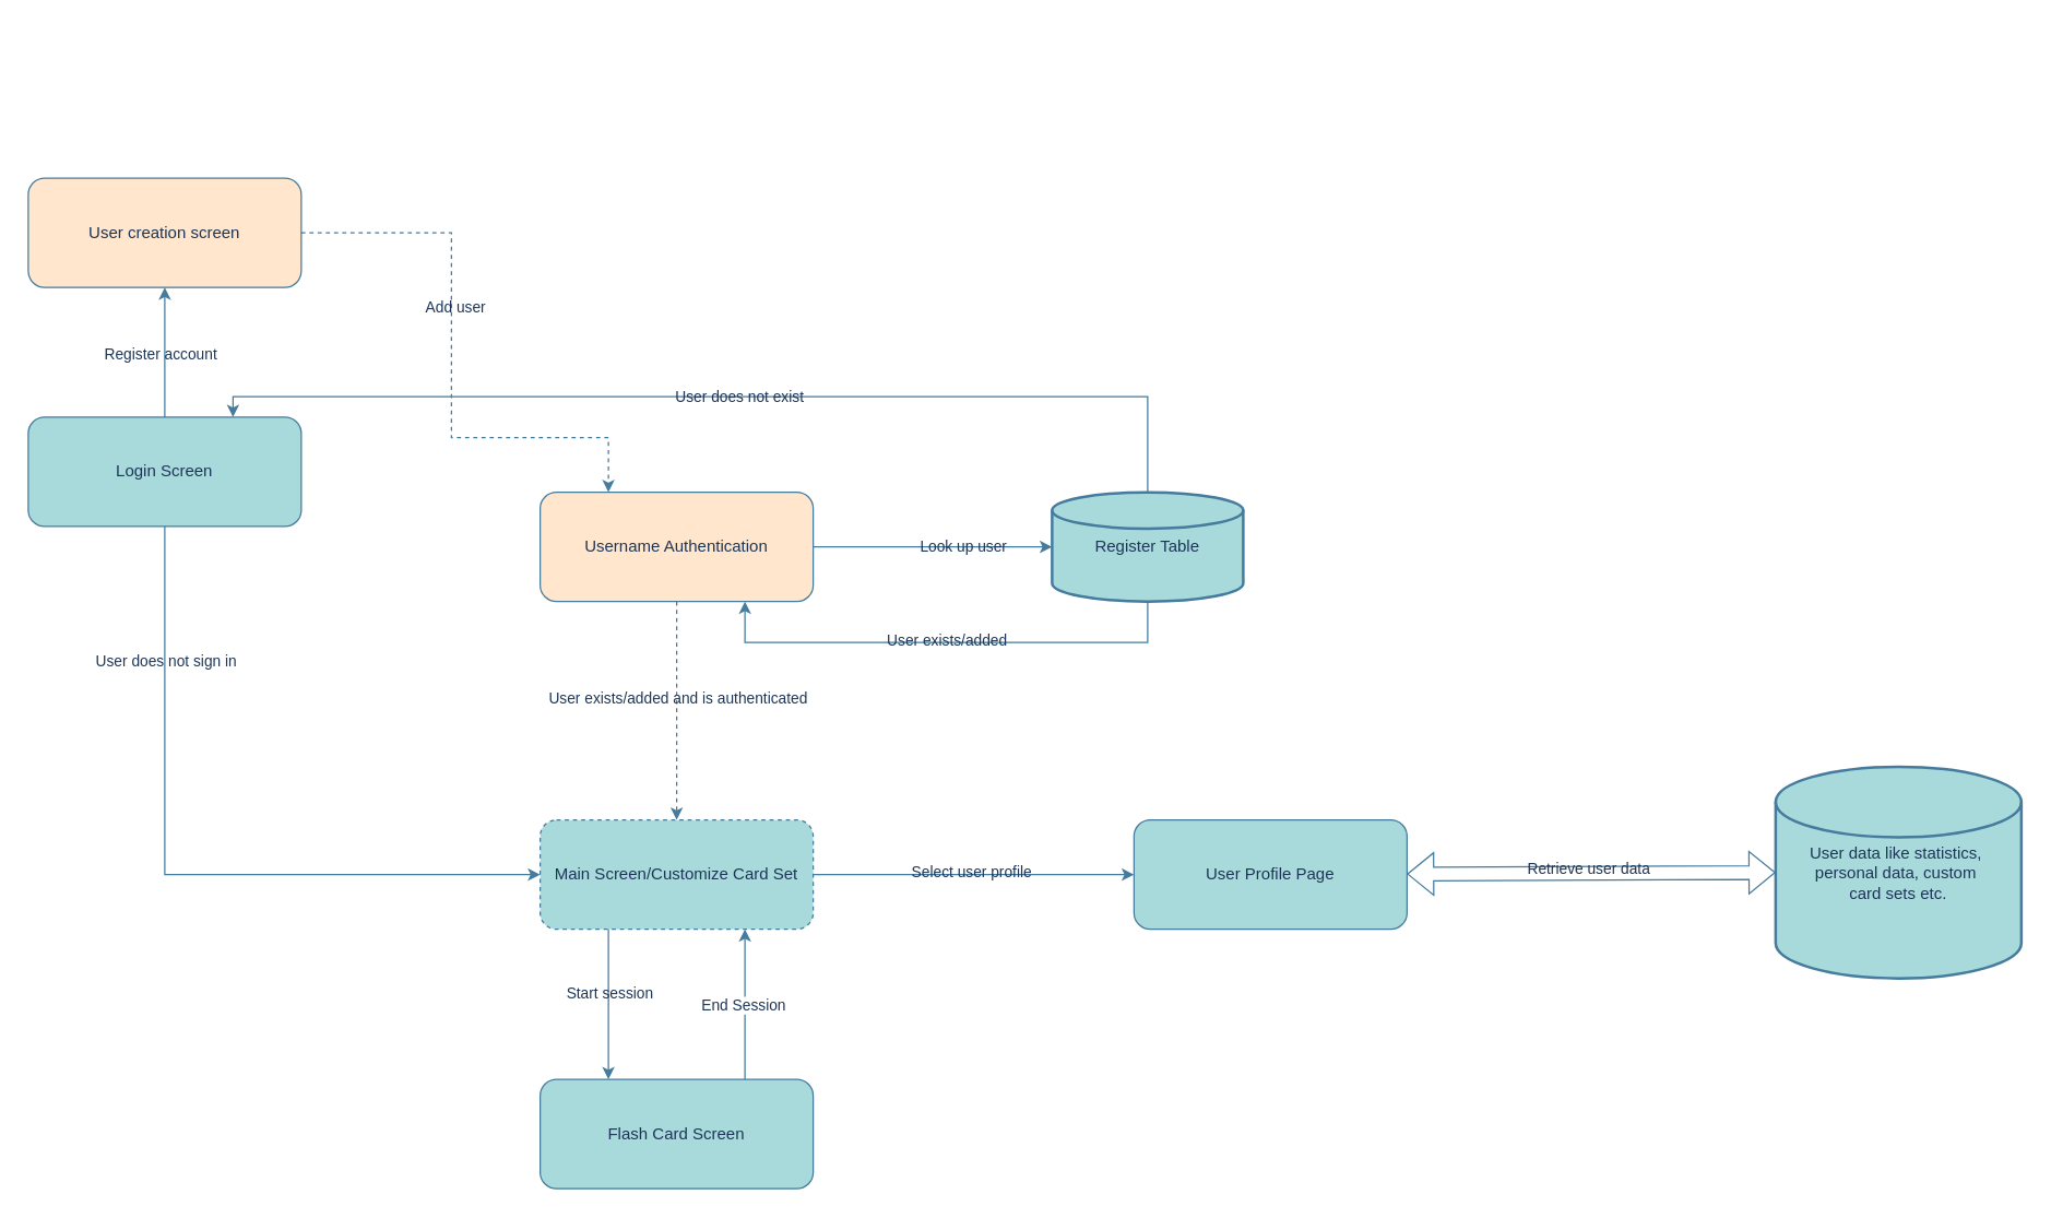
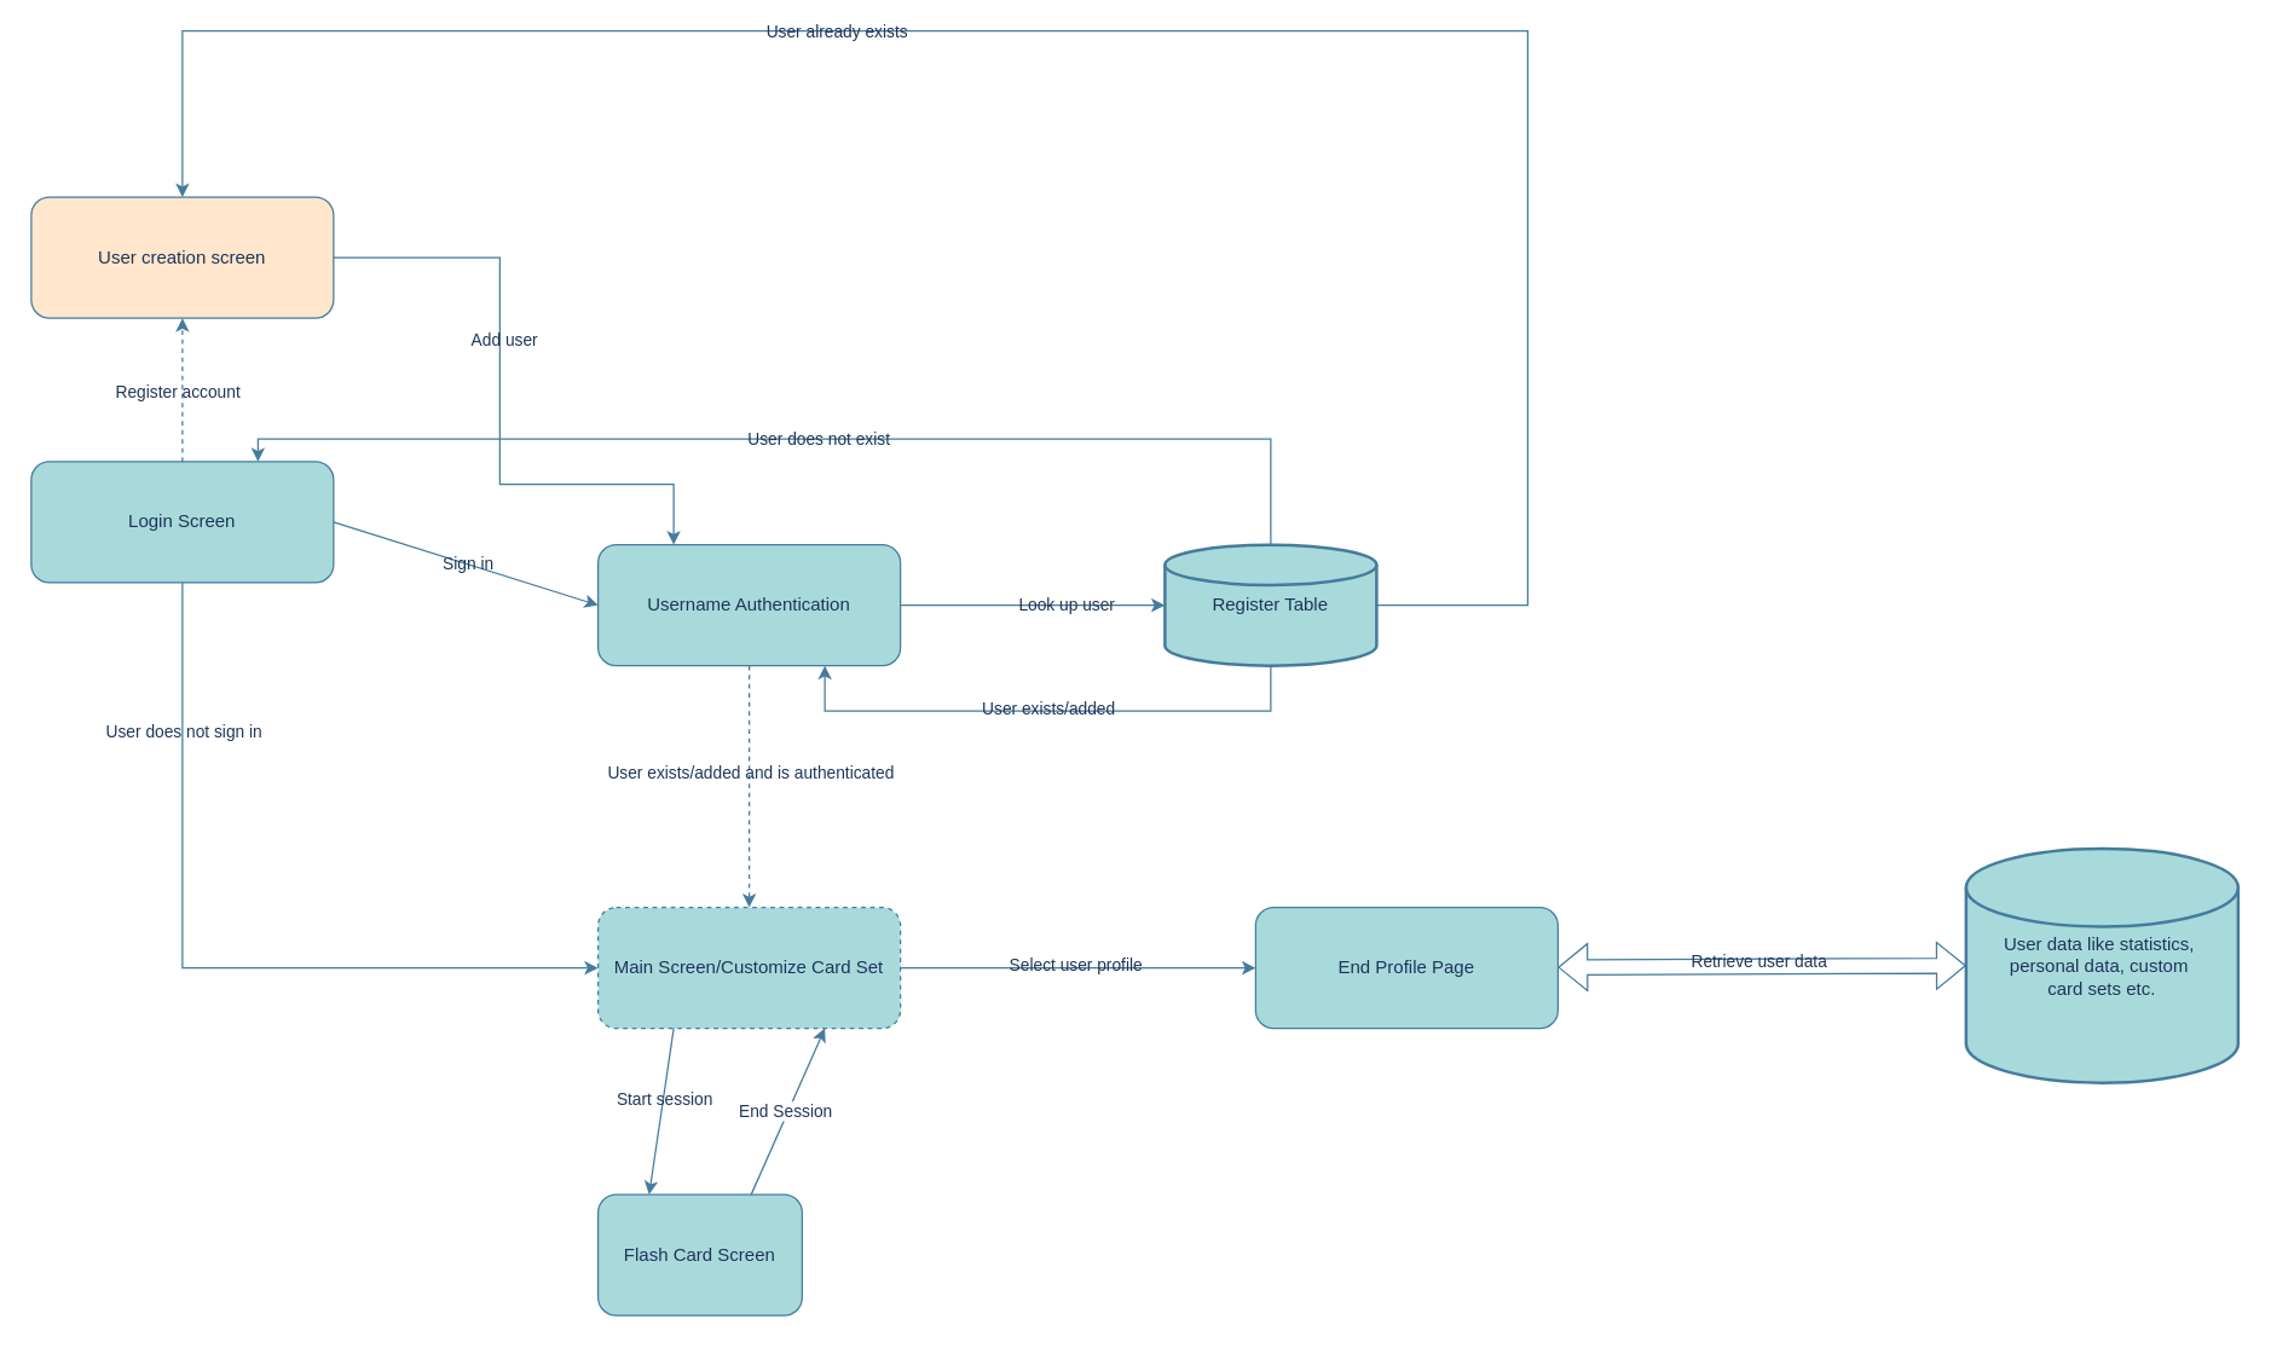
+ <mxCell id="19" value="" style="endArrow=classic;html=1;rounded=0;exitX=1;exitY=0.5;exitDx=0;exitDy=0;exitPerimeter=0;entryX=0.5;entryY=0;entryDx=0;entryDy=0;labelBackgroundColor=none;strokeColor=#457B9D;fontColor=default;" edge="1" parent="1" source="4" target="14"><mxGeometry width="50" height="50" relative="1" as="geometry"><mxPoint x="530" y="360" as="sourcePoint" /><mxPoint x="580" y="310" as="targetPoint" /><Array as="points"><mxPoint x="1010" y="400" /><mxPoint x="1010" y="20" /><mxPoint x="120" y="20" /></Array></mxGeometry></mxCell>
+ <mxCell id="20" value="User already exists" style="edgeLabel;html=1;align=center;verticalAlign=middle;resizable=0;points=[];labelBackgroundColor=none;fontColor=#1D3557;" vertex="1" connectable="0" parent="19"><mxGeometry x="0.268" relative="1" as="geometry"><mxPoint as="offset" /></mxGeometry></mxCell>
- <mxCell id="15" value="" style="endArrow=classic;html=1;rounded=0;exitX=0.5;exitY=0;exitDx=0;exitDy=0;entryX=0.5;entryY=1;entryDx=0;entryDy=0;labelBackgroundColor=none;strokeColor=#457B9D;fontColor=default;" edge="1" parent="1" source="2" target="14"><mxGeometry width="50" height="50" relative="1" as="geometry"><mxPoint x="530" y="430" as="sourcePoint" /><mxPoint x="580" y="380" as="targetPoint" /></mxGeometry></mxCell>
+ <mxCell id="15" value="" style="endArrow=classic;html=1;rounded=0;exitX=0.5;exitY=0;exitDx=0;exitDy=0;entryX=0.5;entryY=1;entryDx=0;entryDy=0;labelBackgroundColor=none;strokeColor=#457B9D;fontColor=default;dashed=1;" edge="1" parent="1" source="2" target="14"><mxGeometry width="50" height="50" relative="1" as="geometry"><mxPoint x="530" y="430" as="sourcePoint" /><mxPoint x="580" y="380" as="targetPoint" /></mxGeometry></mxCell>
- <mxCell id="17" value="" style="endArrow=classic;html=1;rounded=0;exitX=1;exitY=0.5;exitDx=0;exitDy=0;entryX=0.25;entryY=0;entryDx=0;entryDy=0;labelBackgroundColor=none;strokeColor=#457B9D;fontColor=default;dashed=1;" edge="1" parent="1" source="14" target="7"><mxGeometry width="50" height="50" relative="1" as="geometry"><mxPoint x="530" y="430" as="sourcePoint" /><mxPoint x="580" y="380" as="targetPoint" /><Array as="points"><mxPoint x="330" y="170" /><mxPoint x="330" y="320" /><mxPoint x="445" y="320" /></Array></mxGeometry></mxCell>
+ <mxCell id="17" value="" style="endArrow=classic;html=1;rounded=0;exitX=1;exitY=0.5;exitDx=0;exitDy=0;entryX=0.25;entryY=0;entryDx=0;entryDy=0;labelBackgroundColor=none;strokeColor=#457B9D;fontColor=default;" edge="1" parent="1" source="14" target="7"><mxGeometry width="50" height="50" relative="1" as="geometry"><mxPoint x="530" y="430" as="sourcePoint" /><mxPoint x="580" y="380" as="targetPoint" /><Array as="points"><mxPoint x="330" y="170" /><mxPoint x="330" y="320" /><mxPoint x="445" y="320" /></Array></mxGeometry></mxCell>
+ <mxCell id="5" value="" style="endArrow=classic;html=1;rounded=0;exitX=1;exitY=0.5;exitDx=0;exitDy=0;entryX=0;entryY=0.5;entryDx=0;entryDy=0;labelBackgroundColor=none;strokeColor=#457B9D;fontColor=default;" edge="1" parent="1" source="2" target="7"><mxGeometry width="50" height="50" relative="1" as="geometry"><mxPoint x="370" y="660" as="sourcePoint" /><mxPoint x="260" y="470" as="targetPoint" /></mxGeometry></mxCell>
+ <mxCell id="6" value="Sign in" style="edgeLabel;html=1;align=center;verticalAlign=middle;resizable=0;points=[];labelBackgroundColor=none;fontColor=#1D3557;" vertex="1" connectable="0" parent="5"><mxGeometry x="0.019" relative="1" as="geometry"><mxPoint as="offset" /></mxGeometry></mxCell>
- <mxCell id="7" value="Username Authentication" style="rounded=1;whiteSpace=wrap;html=1;labelBackgroundColor=none;fillColor=#ffe6cc;strokeColor=#457B9D;fontColor=#1D3557;" vertex="1" parent="1"><mxGeometry x="395" y="360" width="200" height="80" as="geometry" /></mxCell>
+ <mxCell id="7" value="Username Authentication" style="rounded=1;whiteSpace=wrap;html=1;labelBackgroundColor=none;fillColor=#A8DADC;strokeColor=#457B9D;fontColor=#1D3557;" vertex="1" parent="1"><mxGeometry x="395" y="360" width="200" height="80" as="geometry" /></mxCell>
- <mxCell id="28" value="User Profile Page" style="rounded=1;whiteSpace=wrap;html=1;labelBackgroundColor=none;fillColor=#A8DADC;strokeColor=#457B9D;fontColor=#1D3557;" vertex="1" parent="1"><mxGeometry x="830" y="600" width="200" height="80" as="geometry" /></mxCell>
+ <mxCell id="28" value="End Profile Page" style="rounded=1;whiteSpace=wrap;html=1;labelBackgroundColor=none;fillColor=#A8DADC;strokeColor=#457B9D;fontColor=#1D3557;" vertex="1" parent="1"><mxGeometry x="830" y="600" width="200" height="80" as="geometry" /></mxCell>
- <mxCell id="25" value="Flash Card Screen" style="rounded=1;whiteSpace=wrap;html=1;labelBackgroundColor=none;fillColor=#A8DADC;strokeColor=#457B9D;fontColor=#1D3557;" vertex="1" parent="1"><mxGeometry x="395" y="790" width="200" height="80" as="geometry" /></mxCell>
+ <mxCell id="25" value="Flash Card Screen" style="rounded=1;whiteSpace=wrap;html=1;labelBackgroundColor=none;fillColor=#A8DADC;strokeColor=#457B9D;fontColor=#1D3557;" vertex="1" parent="1"><mxGeometry x="395" y="790" width="135" height="80" as="geometry" /></mxCell>
